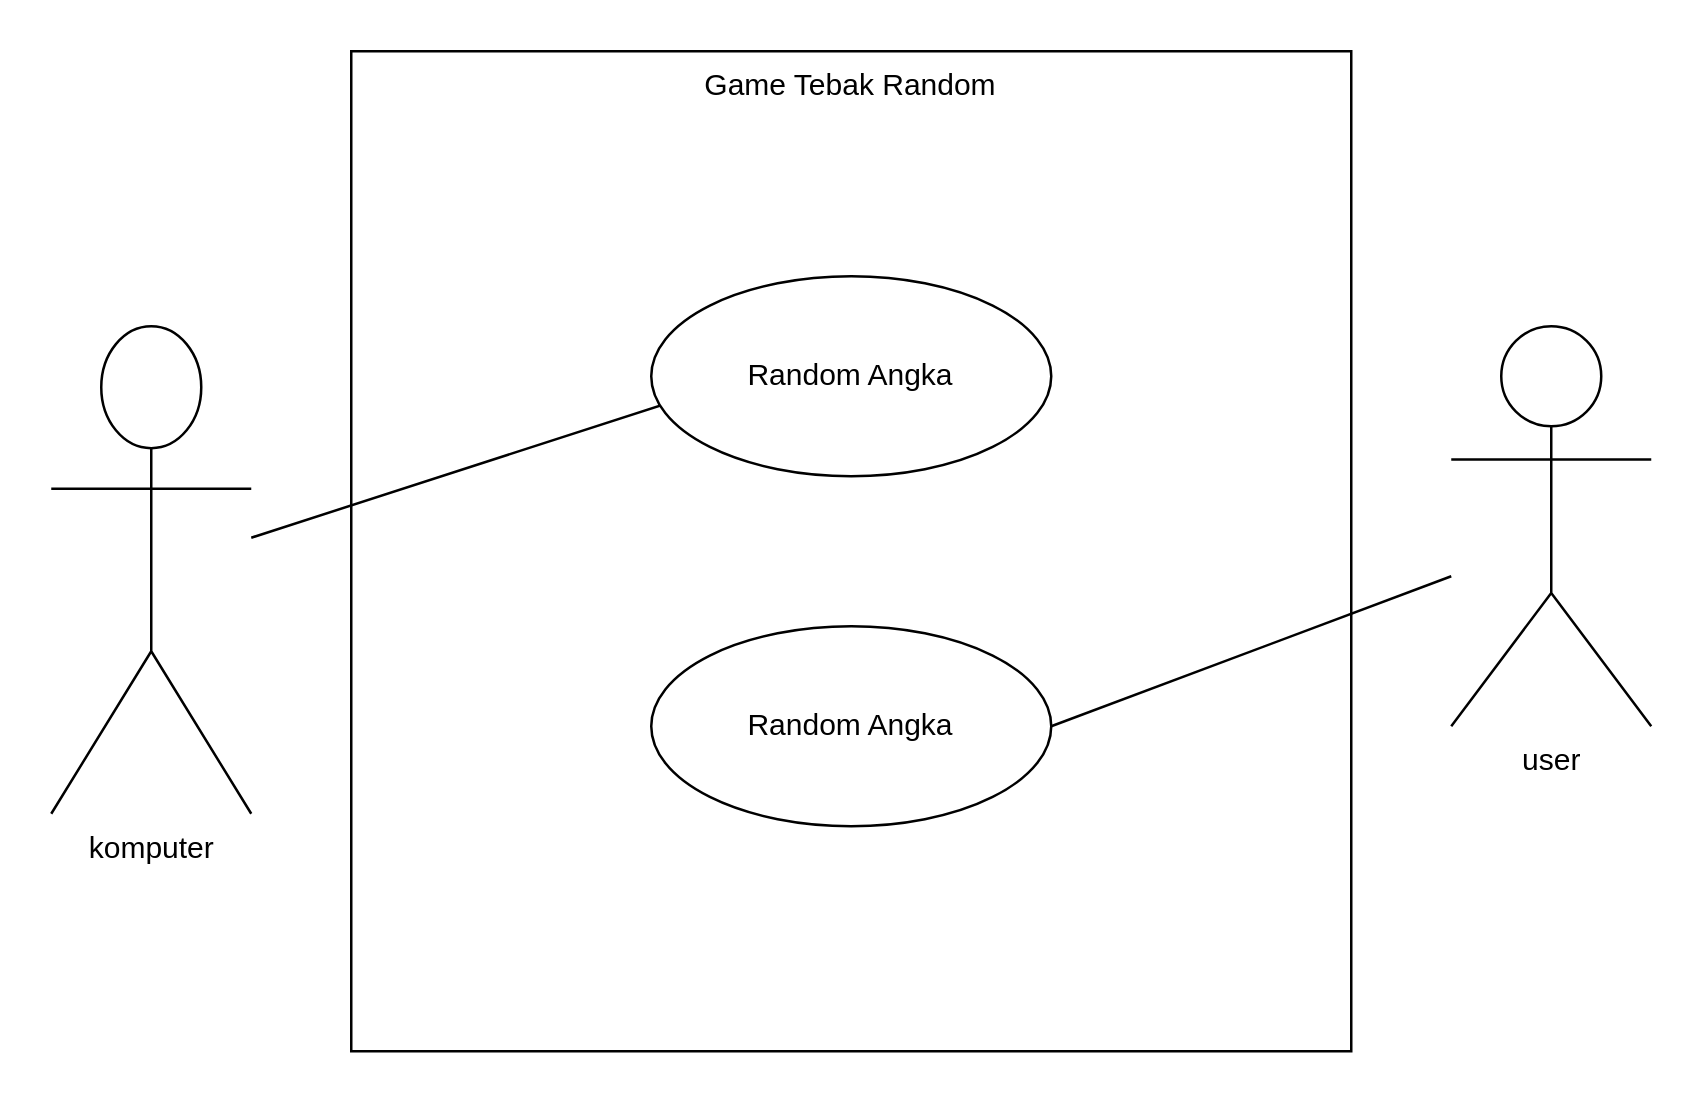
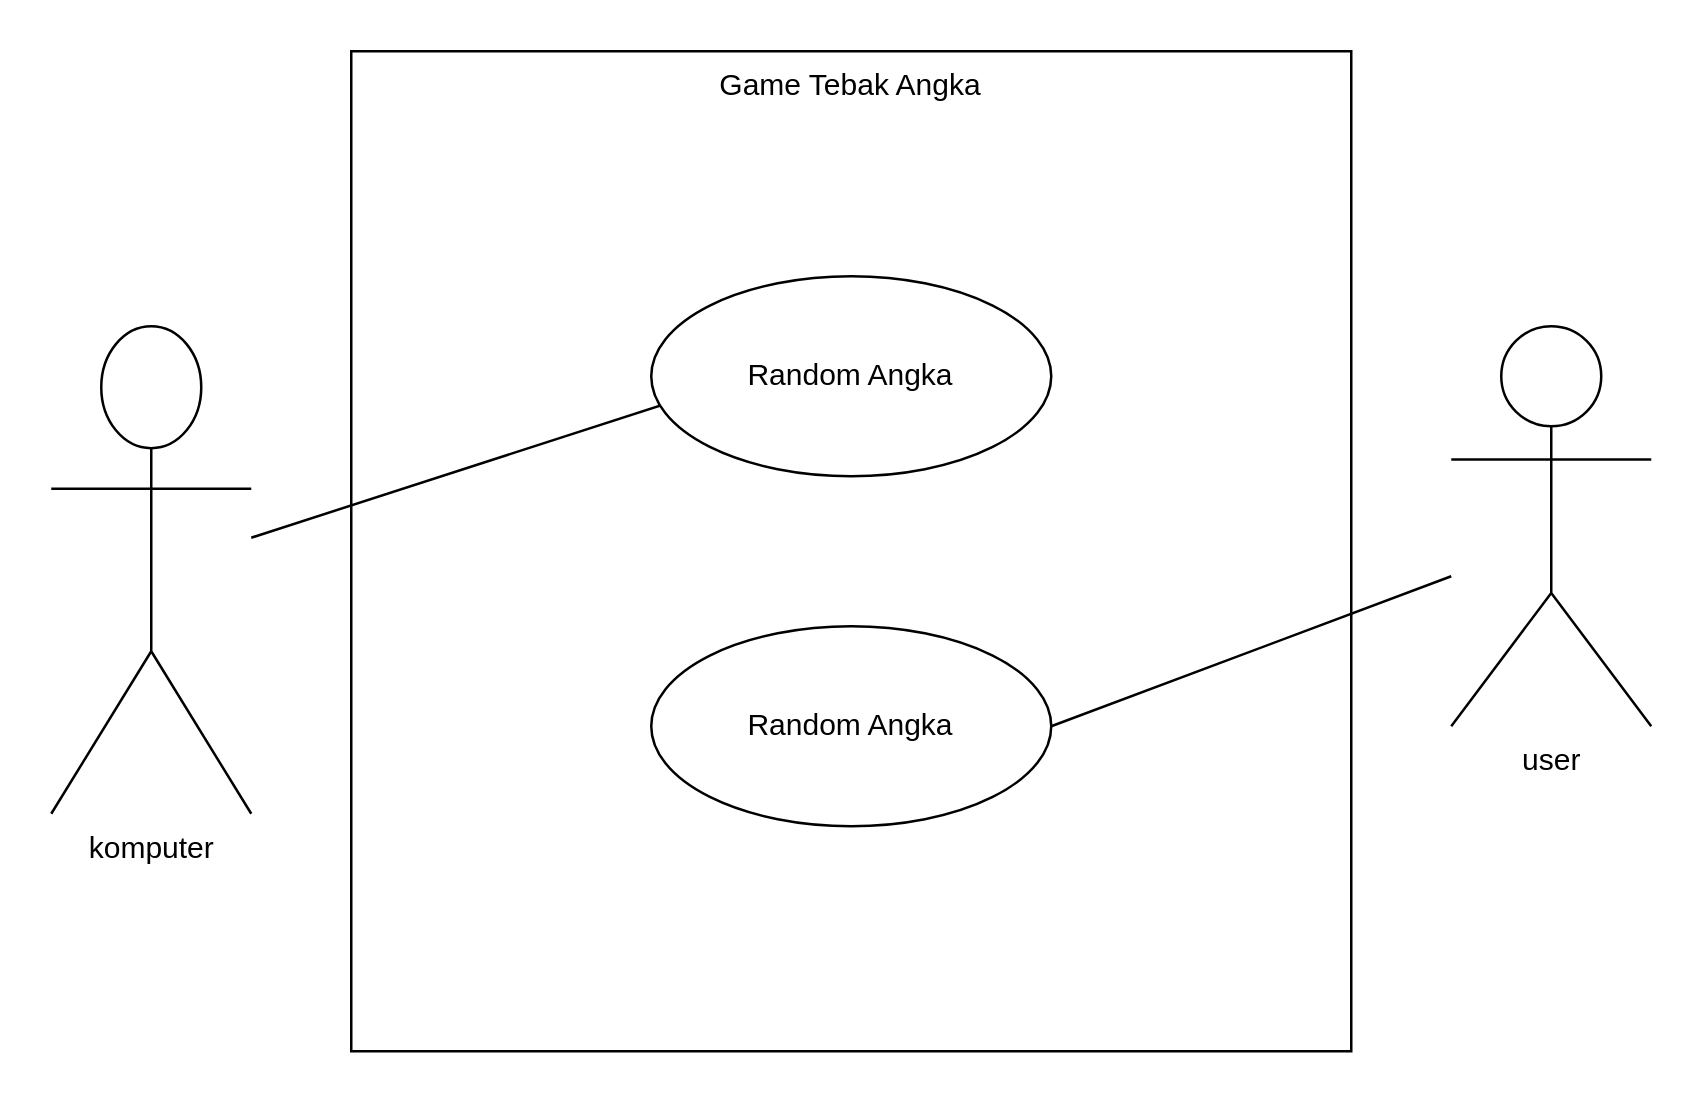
- <mxCell id="3" value="&lt;font style=&quot;vertical-align: inherit;&quot;&gt;&lt;font style=&quot;vertical-align: inherit;&quot;&gt;Game Tebak Random&lt;br&gt;&lt;/font&gt;&lt;/font&gt;" style="whiteSpace=wrap;html=1;aspect=fixed;horizontal=1;verticalAlign=top;" vertex="1" parent="1"><mxGeometry x="140" y="20" width="400" height="400" as="geometry" /></mxCell>
+ <mxCell id="3" value="&lt;font style=&quot;vertical-align: inherit;&quot;&gt;&lt;font style=&quot;vertical-align: inherit;&quot;&gt;Game Tebak Angka&lt;br&gt;&lt;/font&gt;&lt;/font&gt;" style="whiteSpace=wrap;html=1;aspect=fixed;horizontal=1;verticalAlign=top;" vertex="1" parent="1"><mxGeometry x="140" y="20" width="400" height="400" as="geometry" /></mxCell>
